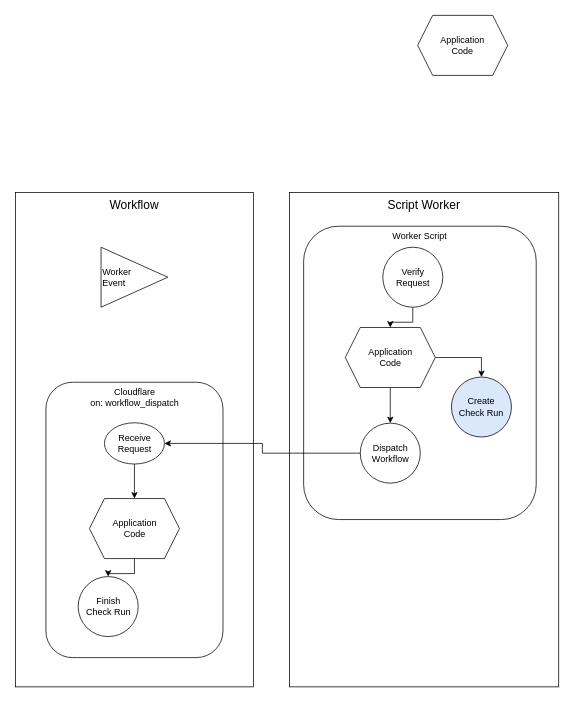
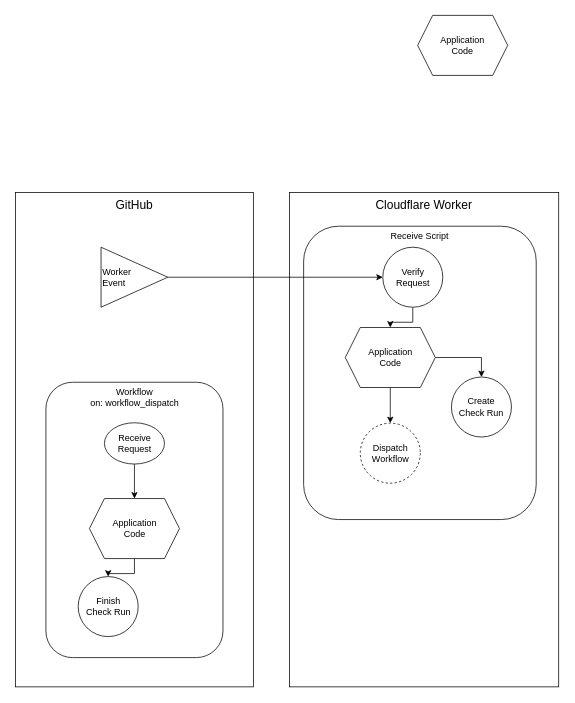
- <mxCell id="2" value="&lt;font style=&quot;font-size: 16px;&quot;&gt;Workflow&lt;/font&gt;" style="whiteSpace=wrap;html=1;align=center;verticalAlign=top;" vertex="1" parent="1"><mxGeometry x="20" y="256" width="317" height="659" as="geometry" /></mxCell>
+ <mxCell id="2" value="&lt;font style=&quot;font-size: 16px;&quot;&gt;GitHub&lt;/font&gt;" style="whiteSpace=wrap;html=1;align=center;verticalAlign=top;" vertex="1" parent="1"><mxGeometry x="20" y="256" width="317" height="659" as="geometry" /></mxCell>
- <mxCell id="3" value="&lt;font style=&quot;font-size: 16px;&quot;&gt;Script Worker&lt;/font&gt;" style="whiteSpace=wrap;html=1;align=center;verticalAlign=top;" vertex="1" parent="1"><mxGeometry x="385" y="256" width="359" height="659" as="geometry" /></mxCell>
+ <mxCell id="3" value="&lt;font style=&quot;font-size: 16px;&quot;&gt;Cloudflare Worker&lt;/font&gt;" style="whiteSpace=wrap;html=1;align=center;verticalAlign=top;" vertex="1" parent="1"><mxGeometry x="385" y="256" width="359" height="659" as="geometry" /></mxCell>
- <mxCell id="5" value="Worker Script" style="rounded=1;whiteSpace=wrap;html=1;align=center;verticalAlign=top;" vertex="1" parent="1"><mxGeometry x="404" y="301" width="310" height="391" as="geometry" /></mxCell>
+ <mxCell id="5" value="Receive Script" style="rounded=1;whiteSpace=wrap;html=1;align=center;verticalAlign=top;" vertex="1" parent="1"><mxGeometry x="404" y="301" width="310" height="391" as="geometry" /></mxCell>
+ <mxCell id="6" style="edgeStyle=orthogonalEdgeStyle;rounded=0;orthogonalLoop=1;jettySize=auto;html=1;" edge="1" parent="1" source="7" target="15"><mxGeometry relative="1" as="geometry" /></mxCell>
- <mxCell id="4" value="Cloudflare&lt;br&gt;on: workflow_dispatch" style="rounded=1;whiteSpace=wrap;html=1;align=center;verticalAlign=top;" vertex="1" parent="1"><mxGeometry x="60.5" y="509" width="236" height="367" as="geometry" /></mxCell>
+ <mxCell id="4" value="Workflow&lt;br&gt;on: workflow_dispatch" style="rounded=1;whiteSpace=wrap;html=1;align=center;verticalAlign=top;" vertex="1" parent="1"><mxGeometry x="60.5" y="509" width="236" height="367" as="geometry" /></mxCell>
- <mxCell id="16" value="Create&lt;br&gt;Check Run" style="ellipse;whiteSpace=wrap;html=1;fillColor=#dae8fc;" vertex="1" parent="1"><mxGeometry x="601" y="502" width="80" height="80" as="geometry" /></mxCell>
+ <mxCell id="16" value="Create&lt;br&gt;Check Run" style="ellipse;whiteSpace=wrap;html=1;" vertex="1" parent="1"><mxGeometry x="601" y="502" width="80" height="80" as="geometry" /></mxCell>
- <mxCell id="17" style="edgeStyle=orthogonalEdgeStyle;rounded=0;orthogonalLoop=1;jettySize=auto;html=1;" edge="1" parent="1" source="18" target="13"><mxGeometry relative="1" as="geometry" /></mxCell>
- <mxCell id="18" value="Dispatch&lt;br&gt;Workflow" style="ellipse;whiteSpace=wrap;html=1;" vertex="1" parent="1"><mxGeometry x="479.5" y="563.5" width="80" height="80" as="geometry" /></mxCell>
+ <mxCell id="18" value="Dispatch&lt;br&gt;Workflow" style="ellipse;whiteSpace=wrap;html=1;dashed=1;" vertex="1" parent="1"><mxGeometry x="479.5" y="563.5" width="80" height="80" as="geometry" /></mxCell>
